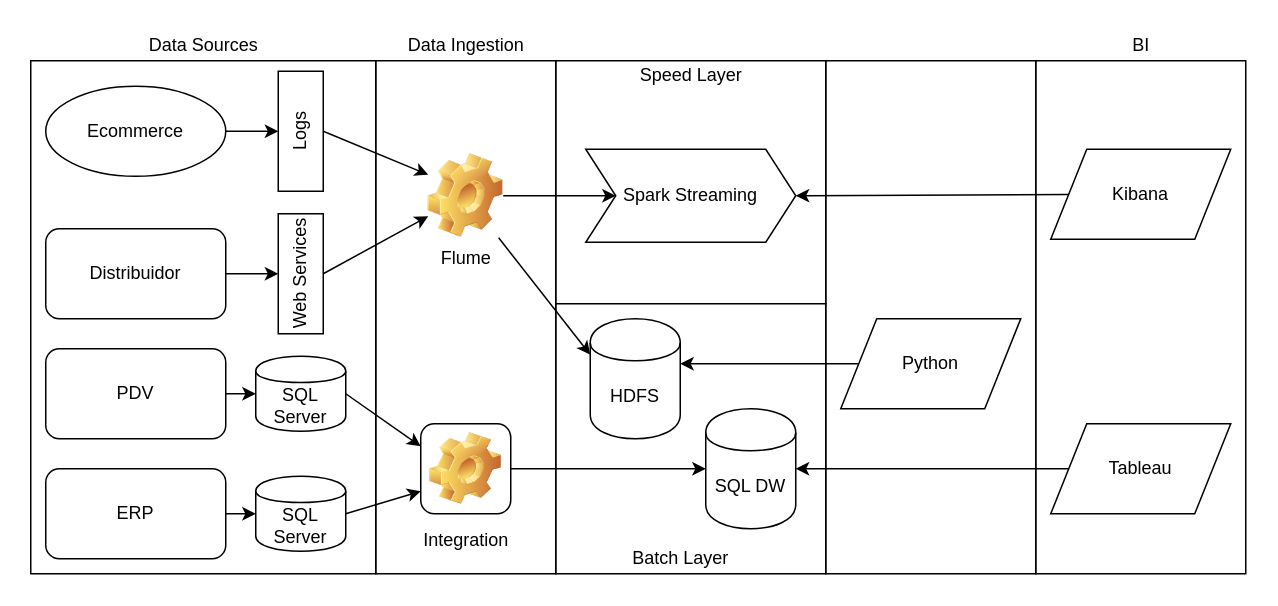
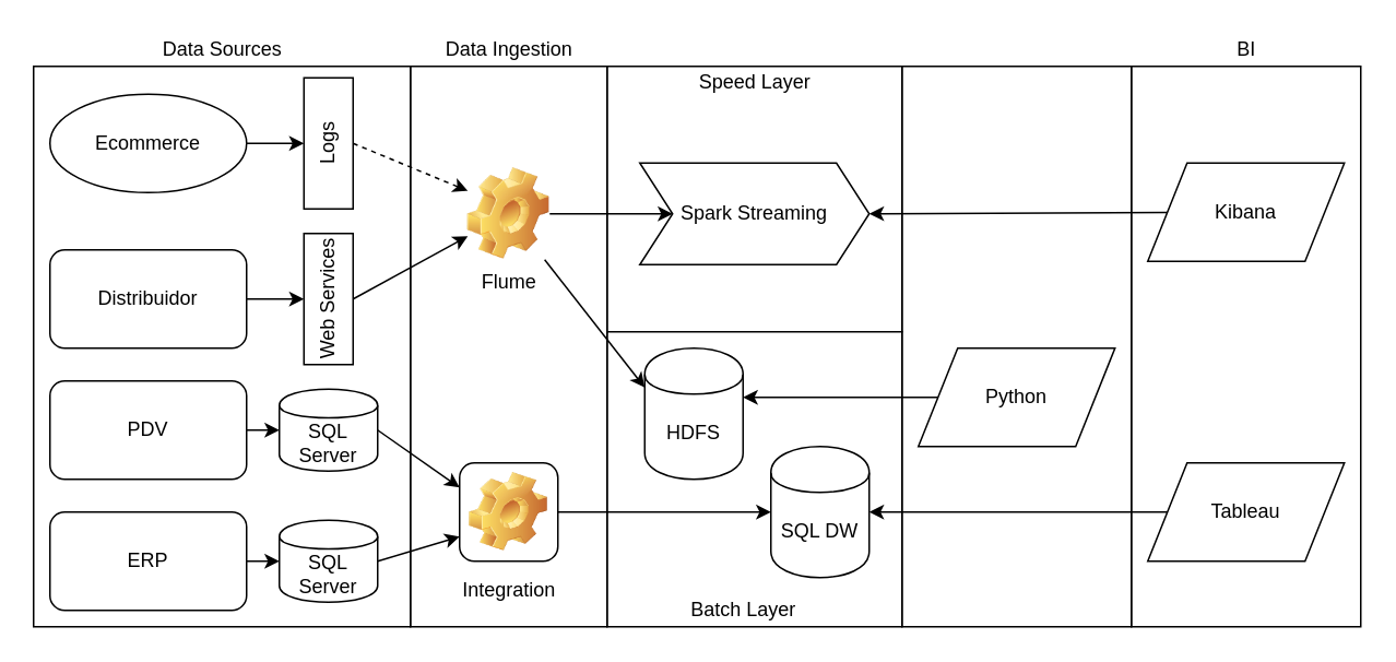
- <mxCell id="26" value="" style="endArrow=classic;html=1;exitX=0.5;exitY=1;exitDx=0;exitDy=0;entryX=0;entryY=0.25;entryDx=0;entryDy=0;" edge="1" parent="1" source="16" target="25"><mxGeometry width="50" height="50" relative="1" as="geometry"><mxPoint x="210" y="462" as="sourcePoint" /><mxPoint x="260" y="412" as="targetPoint" /></mxGeometry></mxCell>
+ <mxCell id="26" value="" style="endArrow=classic;html=1;exitX=0.5;exitY=1;exitDx=0;exitDy=0;entryX=0;entryY=0.25;entryDx=0;entryDy=0;dashed=1;" edge="1" parent="1" source="16" target="25"><mxGeometry width="50" height="50" relative="1" as="geometry"><mxPoint x="210" y="462" as="sourcePoint" /><mxPoint x="260" y="412" as="targetPoint" /></mxGeometry></mxCell>
